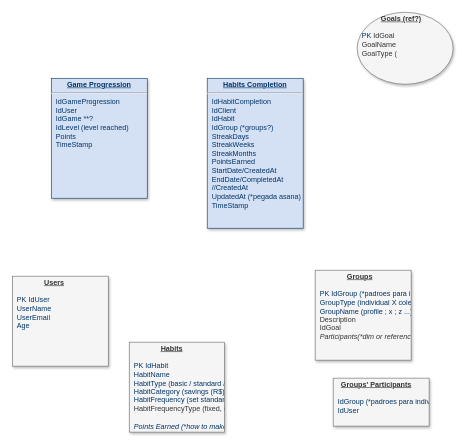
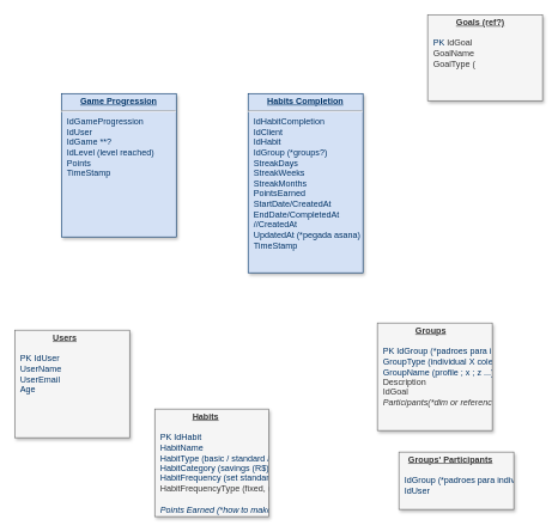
- <mxCell id="6" value="&lt;p style=&quot;margin: 0px; margin-top: 4px; text-align: center; text-decoration: underline;&quot;&gt;&lt;strong&gt;Goals (ref?)&lt;span style=&quot;white-space: pre;&quot;&gt;&#09;&lt;/span&gt;&lt;/strong&gt;&lt;/p&gt;&lt;br&gt;&lt;p style=&quot;margin: 0px; margin-left: 8px;&quot;&gt;&lt;span style=&quot;background-color: transparent; color: light-dark(rgb(0, 51, 102), rgb(161, 205, 249));&quot;&gt;PK&amp;nbsp;&lt;/span&gt;&lt;span style=&quot;background-color: transparent; color: light-dark(rgb(51, 51, 51), rgb(193, 193, 193));&quot;&gt;IdGoal&lt;/span&gt;&lt;/p&gt;&lt;p style=&quot;margin: 0px; margin-left: 8px;&quot;&gt;GoalName&lt;/p&gt;&lt;p style=&quot;margin: 0px; margin-left: 8px;&quot;&gt;GoalType (&lt;/p&gt;" style="ellipse;verticalAlign=top;align=left;overflow=fill;fontSize=12;fontFamily=Helvetica;html=1;strokeColor=#666666;shadow=1;fillColor=#f5f5f5;fontColor=#333333;" vertex="1" parent="1"><mxGeometry x="595" y="20" width="160" height="120" as="geometry" /></mxCell>
+ <mxCell id="6" value="&lt;p style=&quot;margin: 0px; margin-top: 4px; text-align: center; text-decoration: underline;&quot;&gt;&lt;strong&gt;Goals (ref?)&lt;span style=&quot;white-space: pre;&quot;&gt;&#09;&lt;/span&gt;&lt;/strong&gt;&lt;/p&gt;&lt;br&gt;&lt;p style=&quot;margin: 0px; margin-left: 8px;&quot;&gt;&lt;span style=&quot;background-color: transparent; color: light-dark(rgb(0, 51, 102), rgb(161, 205, 249));&quot;&gt;PK&amp;nbsp;&lt;/span&gt;&lt;span style=&quot;background-color: transparent; color: light-dark(rgb(51, 51, 51), rgb(193, 193, 193));&quot;&gt;IdGoal&lt;/span&gt;&lt;/p&gt;&lt;p style=&quot;margin: 0px; margin-left: 8px;&quot;&gt;GoalName&lt;/p&gt;&lt;p style=&quot;margin: 0px; margin-left: 8px;&quot;&gt;GoalType (&lt;/p&gt;" style="verticalAlign=top;align=left;overflow=fill;fontSize=12;fontFamily=Helvetica;html=1;strokeColor=#666666;shadow=1;fillColor=#f5f5f5;fontColor=#333333;" vertex="1" parent="1"><mxGeometry x="595" y="20" width="160" height="120" as="geometry" /></mxCell>
